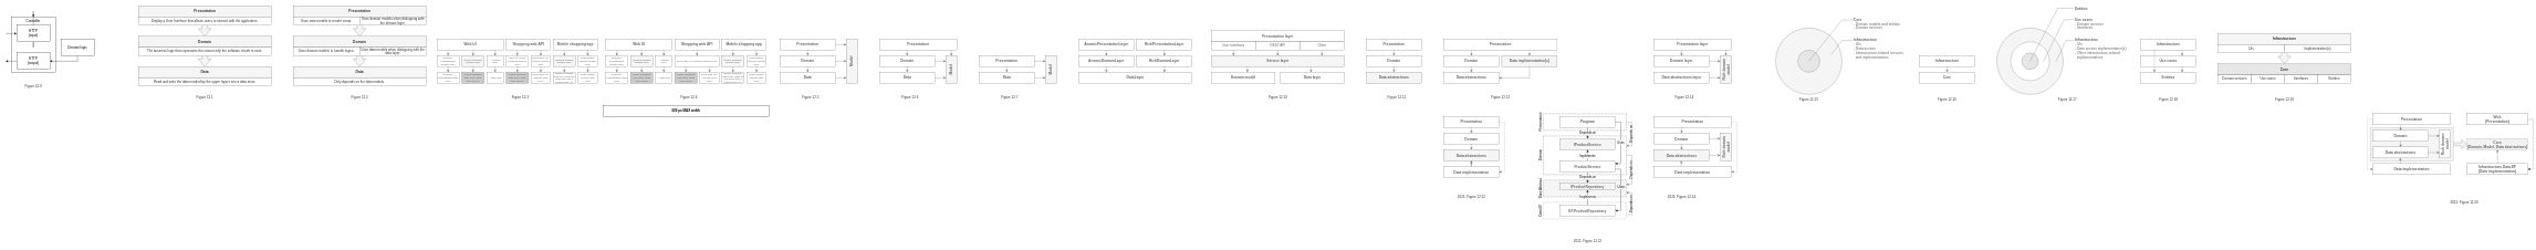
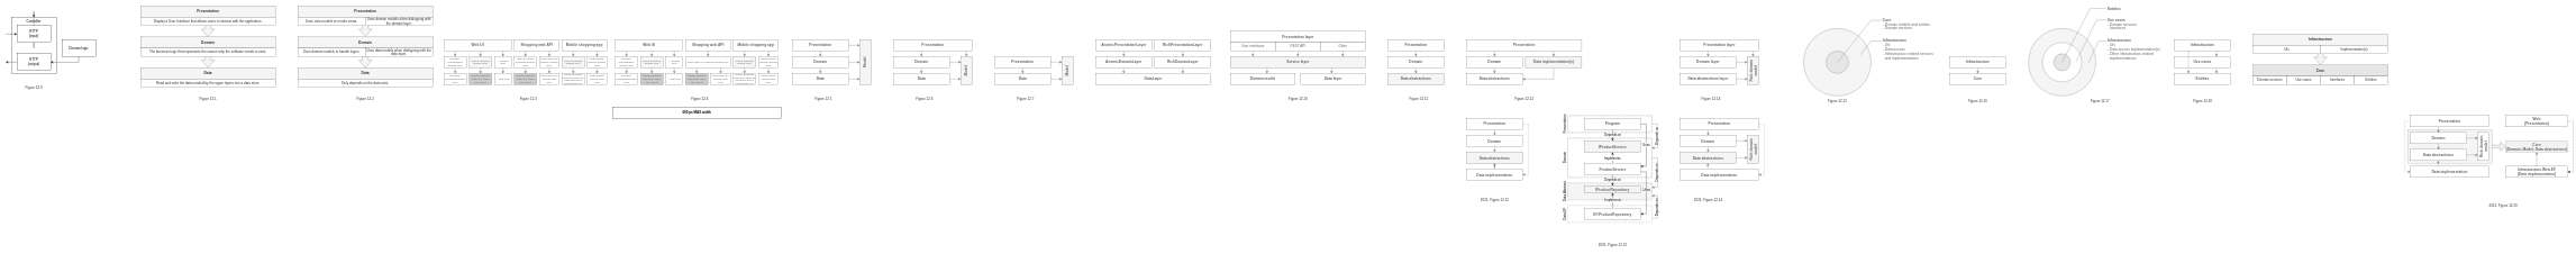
- <mxCell id="42" value="Only depends on the data models." style="rounded=0;whiteSpace=wrap;html=1;labelBackgroundColor=none;sketch=0;fillColor=#ffffff;fontSize=12;strokeColor=#666666;fontColor=#333333;" parent="1" vertex="1"><mxGeometry x="1060" y="280" width="480" height="30" as="geometry" /></mxCell>
+ <mxCell id="42" value="Only depends on the data exist." style="rounded=0;whiteSpace=wrap;html=1;labelBackgroundColor=none;sketch=0;fillColor=#ffffff;fontSize=12;strokeColor=#666666;fontColor=#333333;" parent="1" vertex="1"><mxGeometry x="1060" y="280" width="480" height="30" as="geometry" /></mxCell>
- <mxCell id="150" value="Figure 12.19" style="text;html=1;align=center;verticalAlign=middle;resizable=0;points=[];autosize=1;fontSize=12;fontColor=#333333;" parent="1" vertex="1"><mxGeometry x="8220" y="350" width="80" height="20" as="geometry" /></mxCell>
- <mxCell id="280" value="Infrastructure.Data.EF&lt;br&gt;(Data implementation)" style="rounded=0;whiteSpace=wrap;html=1;labelBackgroundColor=none;sketch=0;fontSize=13;strokeColor=#666666;fontStyle=1;shadow=0;glass=0;fontColor=#666666;fillColor=#FFFFFF;" parent="1" vertex="1"><mxGeometry x="8920" y="590" width="220" height="40" as="geometry" /></mxCell>
+ <mxCell id="280" value="Infrastructure.Web.EF&lt;br&gt;(Data implementation)" style="rounded=0;whiteSpace=wrap;html=1;labelBackgroundColor=none;sketch=0;fontSize=13;strokeColor=#666666;fontStyle=1;shadow=0;glass=0;fontColor=#666666;fillColor=#FFFFFF;" parent="1" vertex="1"><mxGeometry x="8920" y="590" width="220" height="40" as="geometry" /></mxCell>
